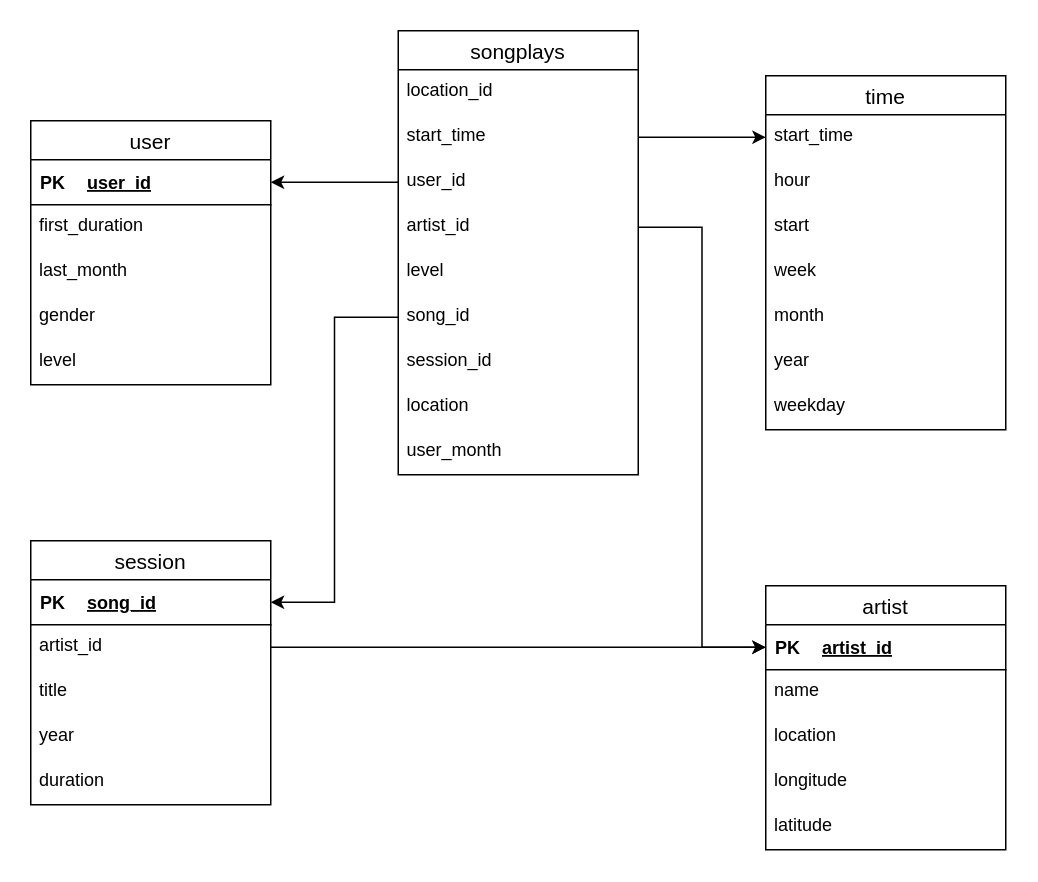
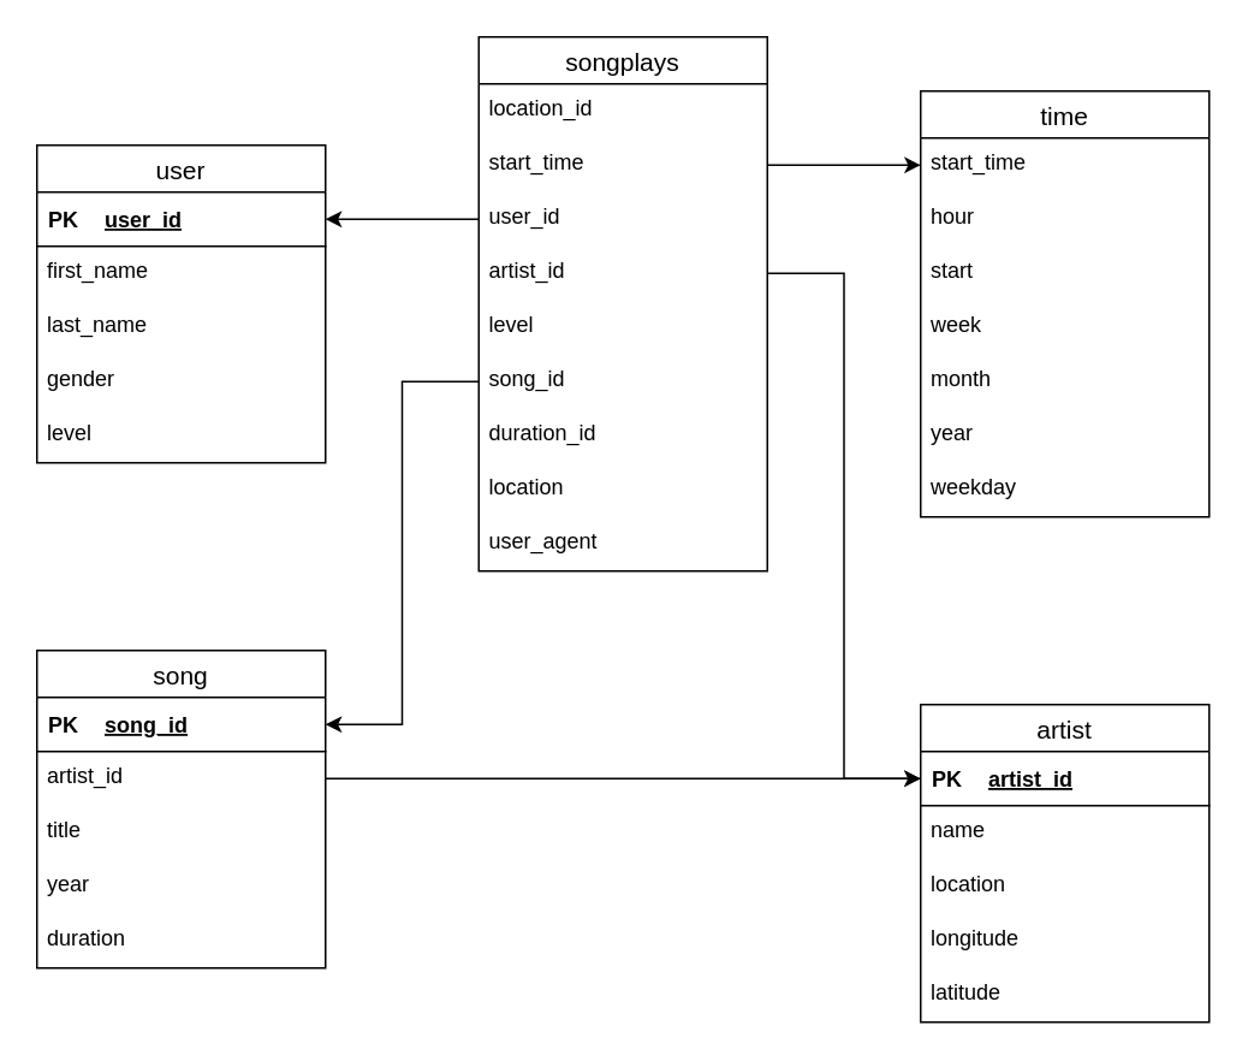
- <mxCell id="7" value="first_duration" style="text;strokeColor=none;fillColor=none;spacingLeft=4;spacingRight=4;overflow=hidden;rotatable=0;points=[[0,0.5],[1,0.5]];portConstraint=eastwest;fontSize=12;" parent="2" vertex="1"><mxGeometry y="56" width="160" height="30" as="geometry" /></mxCell>
+ <mxCell id="7" value="first_name" style="text;strokeColor=none;fillColor=none;spacingLeft=4;spacingRight=4;overflow=hidden;rotatable=0;points=[[0,0.5],[1,0.5]];portConstraint=eastwest;fontSize=12;" parent="2" vertex="1"><mxGeometry y="56" width="160" height="30" as="geometry" /></mxCell>
- <mxCell id="8" value="last_month" style="text;strokeColor=none;fillColor=none;spacingLeft=4;spacingRight=4;overflow=hidden;rotatable=0;points=[[0,0.5],[1,0.5]];portConstraint=eastwest;fontSize=12;" parent="2" vertex="1"><mxGeometry y="86" width="160" height="30" as="geometry" /></mxCell>
+ <mxCell id="8" value="last_name" style="text;strokeColor=none;fillColor=none;spacingLeft=4;spacingRight=4;overflow=hidden;rotatable=0;points=[[0,0.5],[1,0.5]];portConstraint=eastwest;fontSize=12;" parent="2" vertex="1"><mxGeometry y="86" width="160" height="30" as="geometry" /></mxCell>
- <mxCell id="45" value="session_id" style="text;strokeColor=none;fillColor=none;spacingLeft=4;spacingRight=4;overflow=hidden;rotatable=0;points=[[0,0.5],[1,0.5]];portConstraint=eastwest;fontSize=12;" parent="38" vertex="1"><mxGeometry y="206" width="160" height="30" as="geometry" /></mxCell>
+ <mxCell id="45" value="duration_id" style="text;strokeColor=none;fillColor=none;spacingLeft=4;spacingRight=4;overflow=hidden;rotatable=0;points=[[0,0.5],[1,0.5]];portConstraint=eastwest;fontSize=12;" parent="38" vertex="1"><mxGeometry y="206" width="160" height="30" as="geometry" /></mxCell>
- <mxCell id="47" value="user_month" style="text;strokeColor=none;fillColor=none;spacingLeft=4;spacingRight=4;overflow=hidden;rotatable=0;points=[[0,0.5],[1,0.5]];portConstraint=eastwest;fontSize=12;" parent="38" vertex="1"><mxGeometry y="266" width="160" height="30" as="geometry" /></mxCell>
+ <mxCell id="47" value="user_agent" style="text;strokeColor=none;fillColor=none;spacingLeft=4;spacingRight=4;overflow=hidden;rotatable=0;points=[[0,0.5],[1,0.5]];portConstraint=eastwest;fontSize=12;" parent="38" vertex="1"><mxGeometry y="266" width="160" height="30" as="geometry" /></mxCell>
- <mxCell id="20" value="session" style="swimlane;fontStyle=0;childLayout=stackLayout;horizontal=1;startSize=26;horizontalStack=0;resizeParent=1;resizeParentMax=0;resizeLast=0;collapsible=1;marginBottom=0;align=center;fontSize=14;" parent="1" vertex="1"><mxGeometry x="20" y="360" width="160" height="176" as="geometry" /></mxCell>
+ <mxCell id="20" value="song" style="swimlane;fontStyle=0;childLayout=stackLayout;horizontal=1;startSize=26;horizontalStack=0;resizeParent=1;resizeParentMax=0;resizeLast=0;collapsible=1;marginBottom=0;align=center;fontSize=14;" parent="1" vertex="1"><mxGeometry x="20" y="360" width="160" height="176" as="geometry" /></mxCell>
